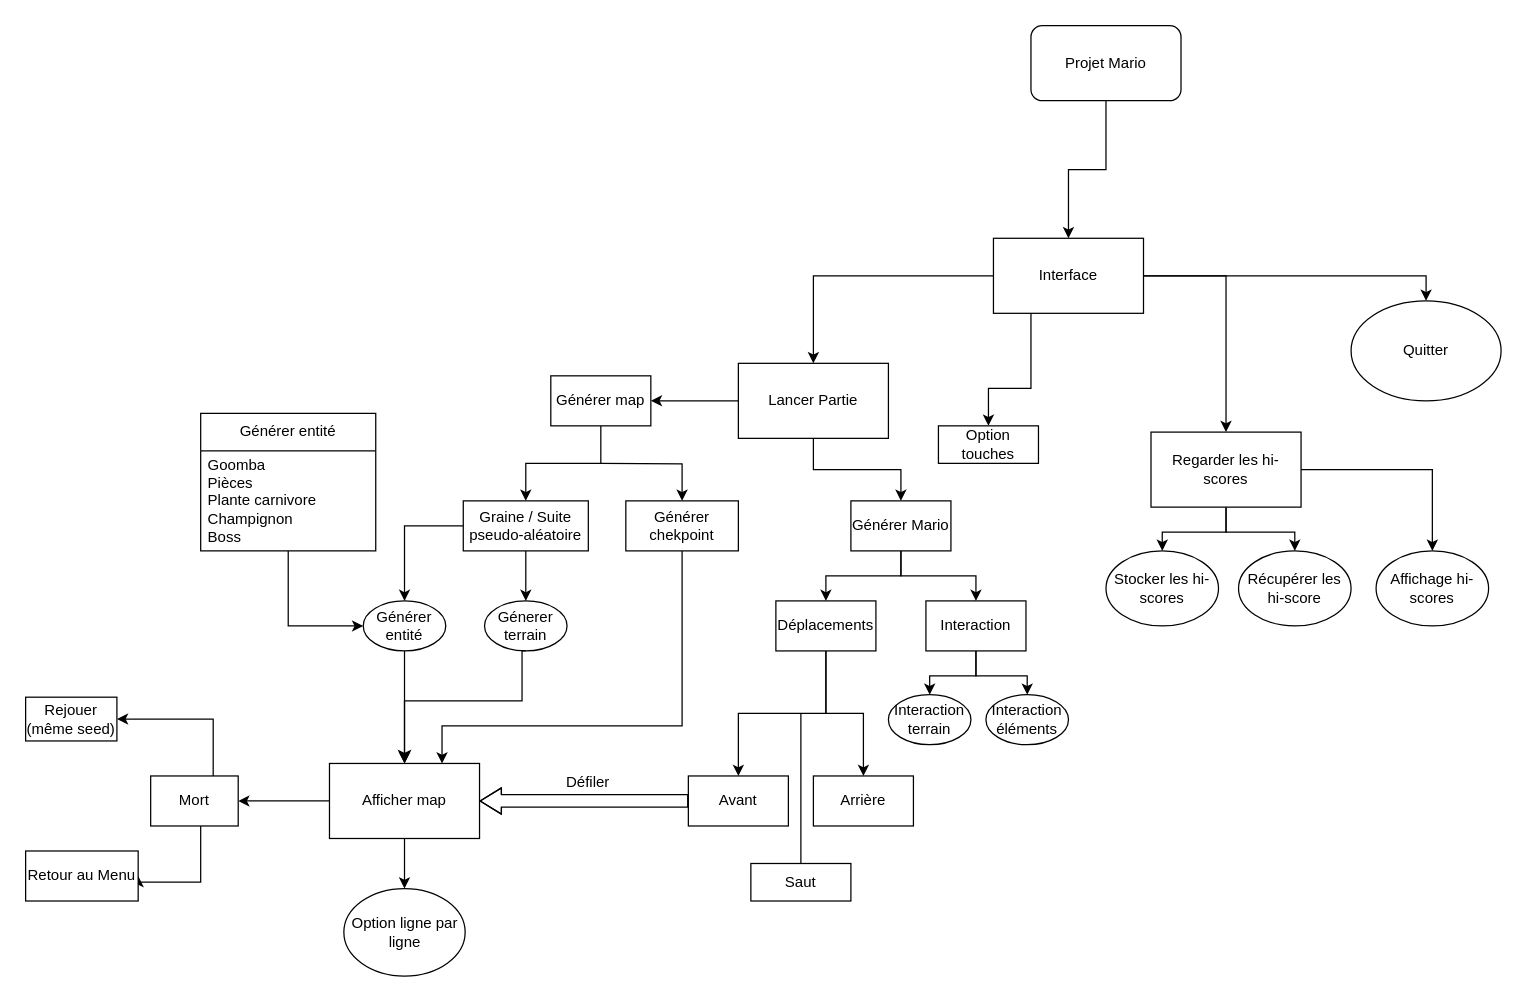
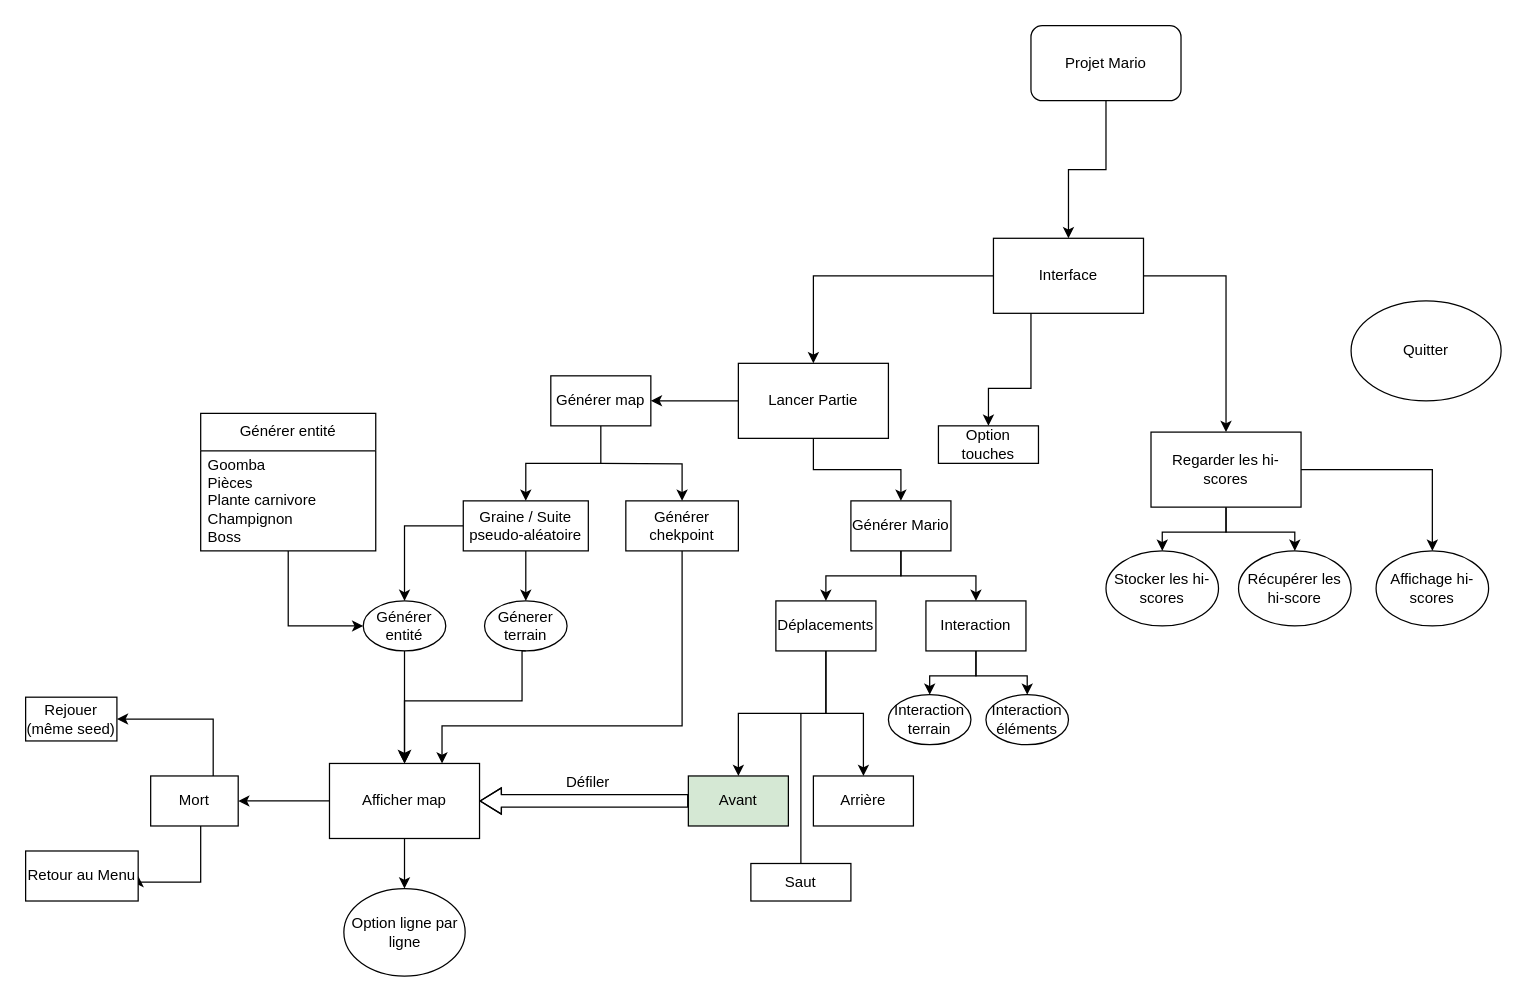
- <mxCell id="6" style="edgeStyle=orthogonalEdgeStyle;rounded=0;orthogonalLoop=1;jettySize=auto;html=1;entryX=0.5;entryY=0;entryDx=0;entryDy=0;" parent="1" source="7" target="15" edge="1"><mxGeometry relative="1" as="geometry" /></mxCell>
- <mxCell id="36" value="Avant" style="rounded=0;whiteSpace=wrap;html=1;" parent="1" vertex="1"><mxGeometry x="550" y="620" width="80" height="40" as="geometry" /></mxCell>
+ <mxCell id="36" value="Avant" style="rounded=0;whiteSpace=wrap;html=1;fillColor=#d5e8d4;" parent="1" vertex="1"><mxGeometry x="550" y="620" width="80" height="40" as="geometry" /></mxCell>
